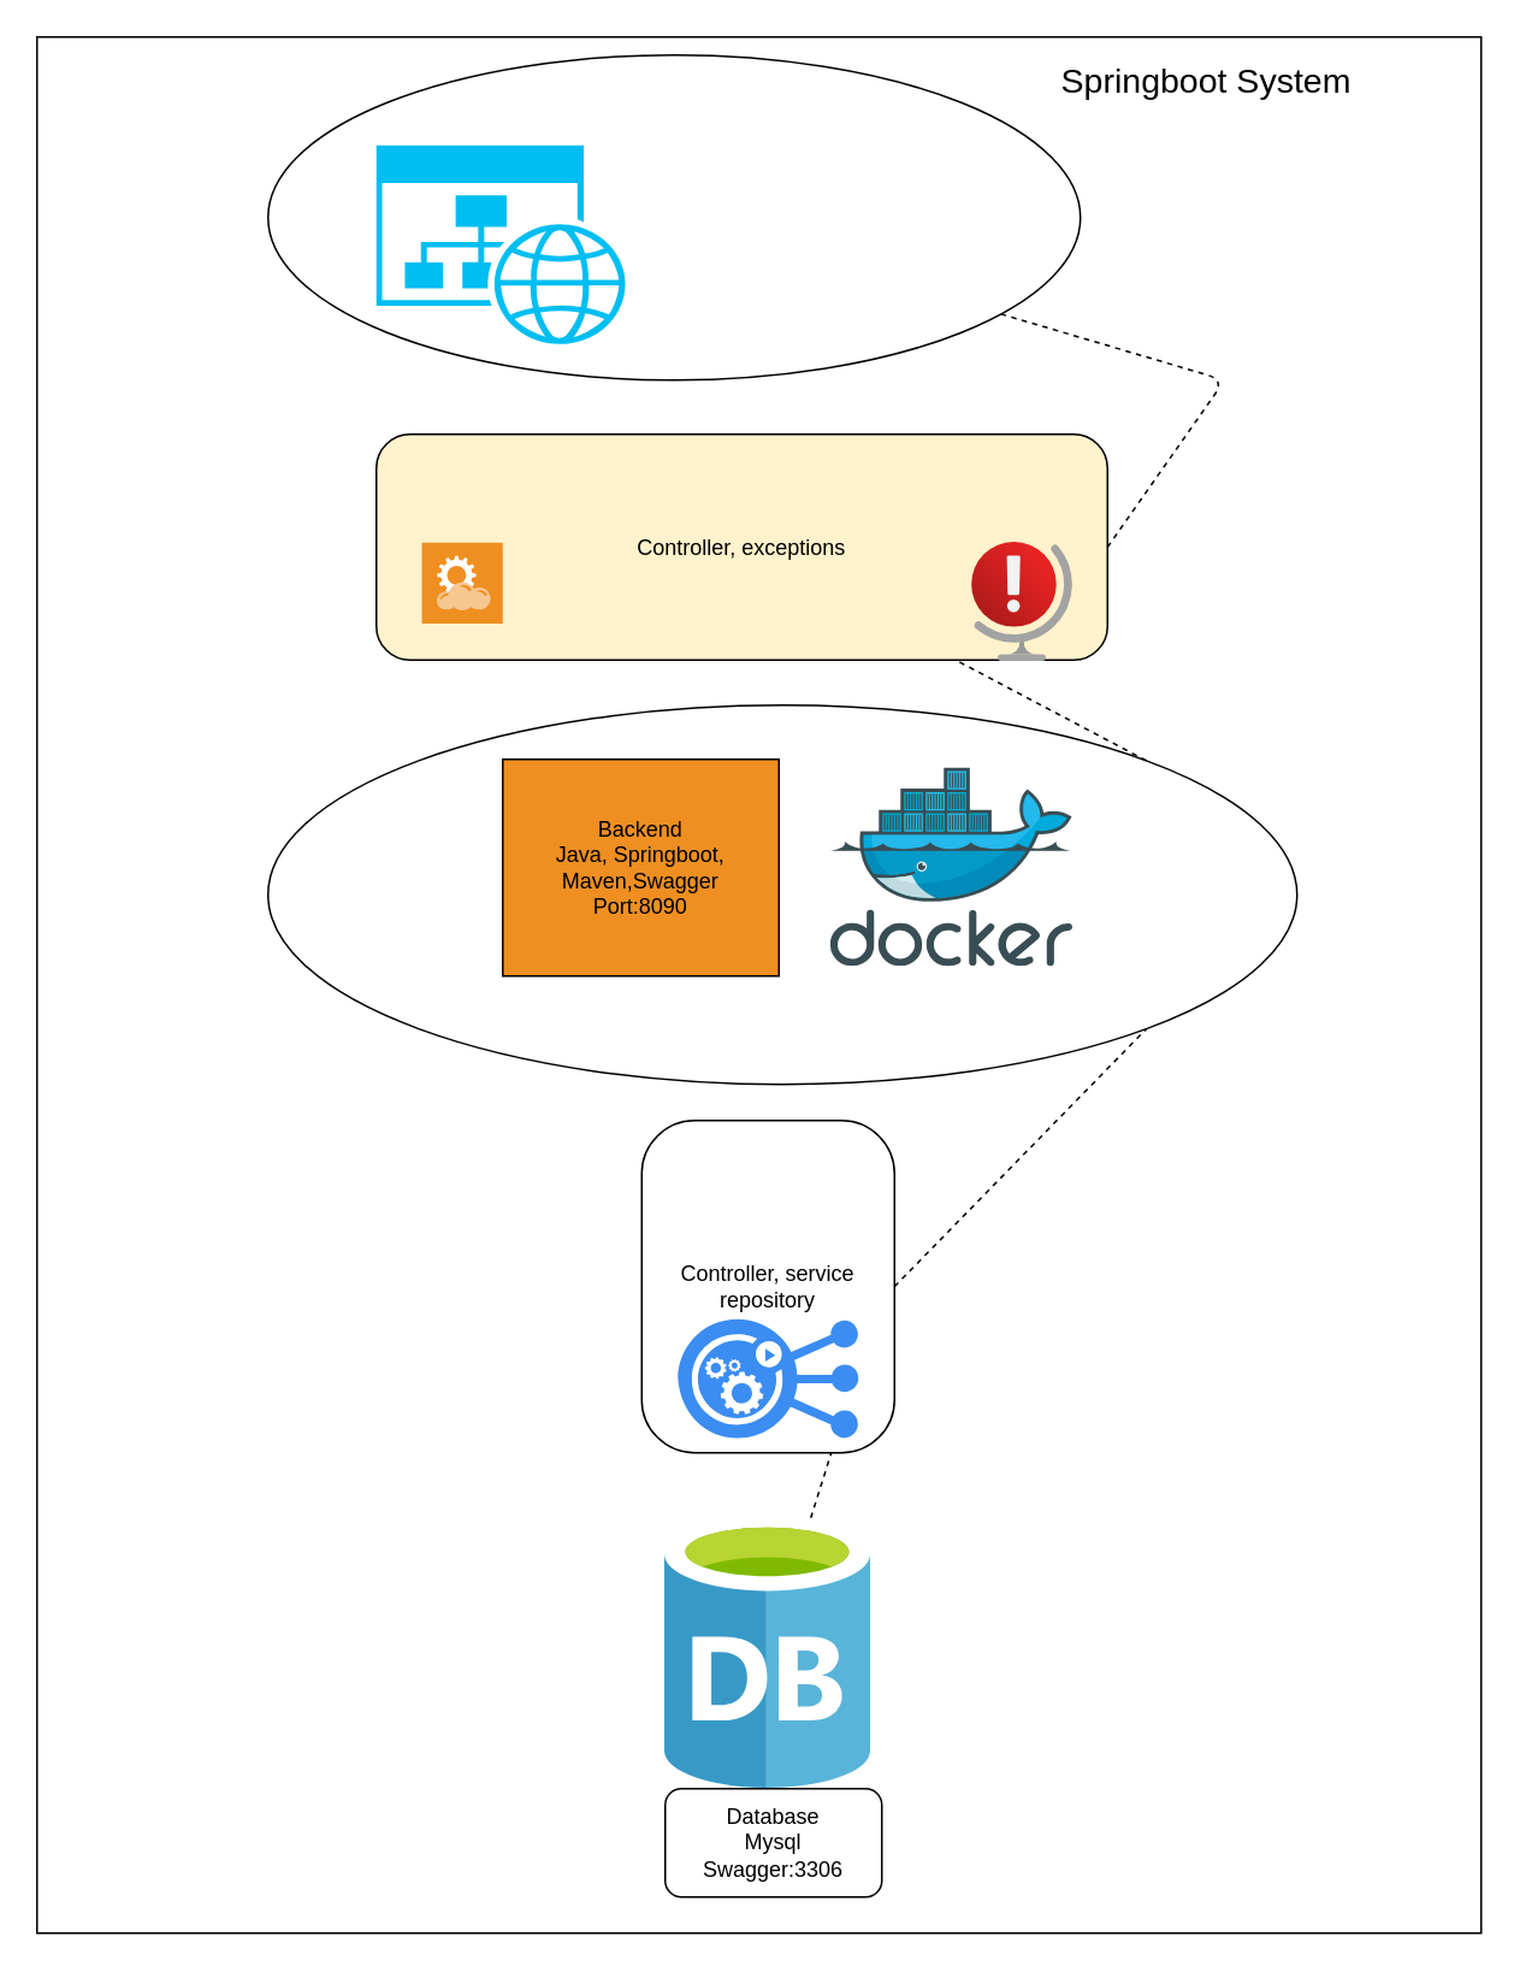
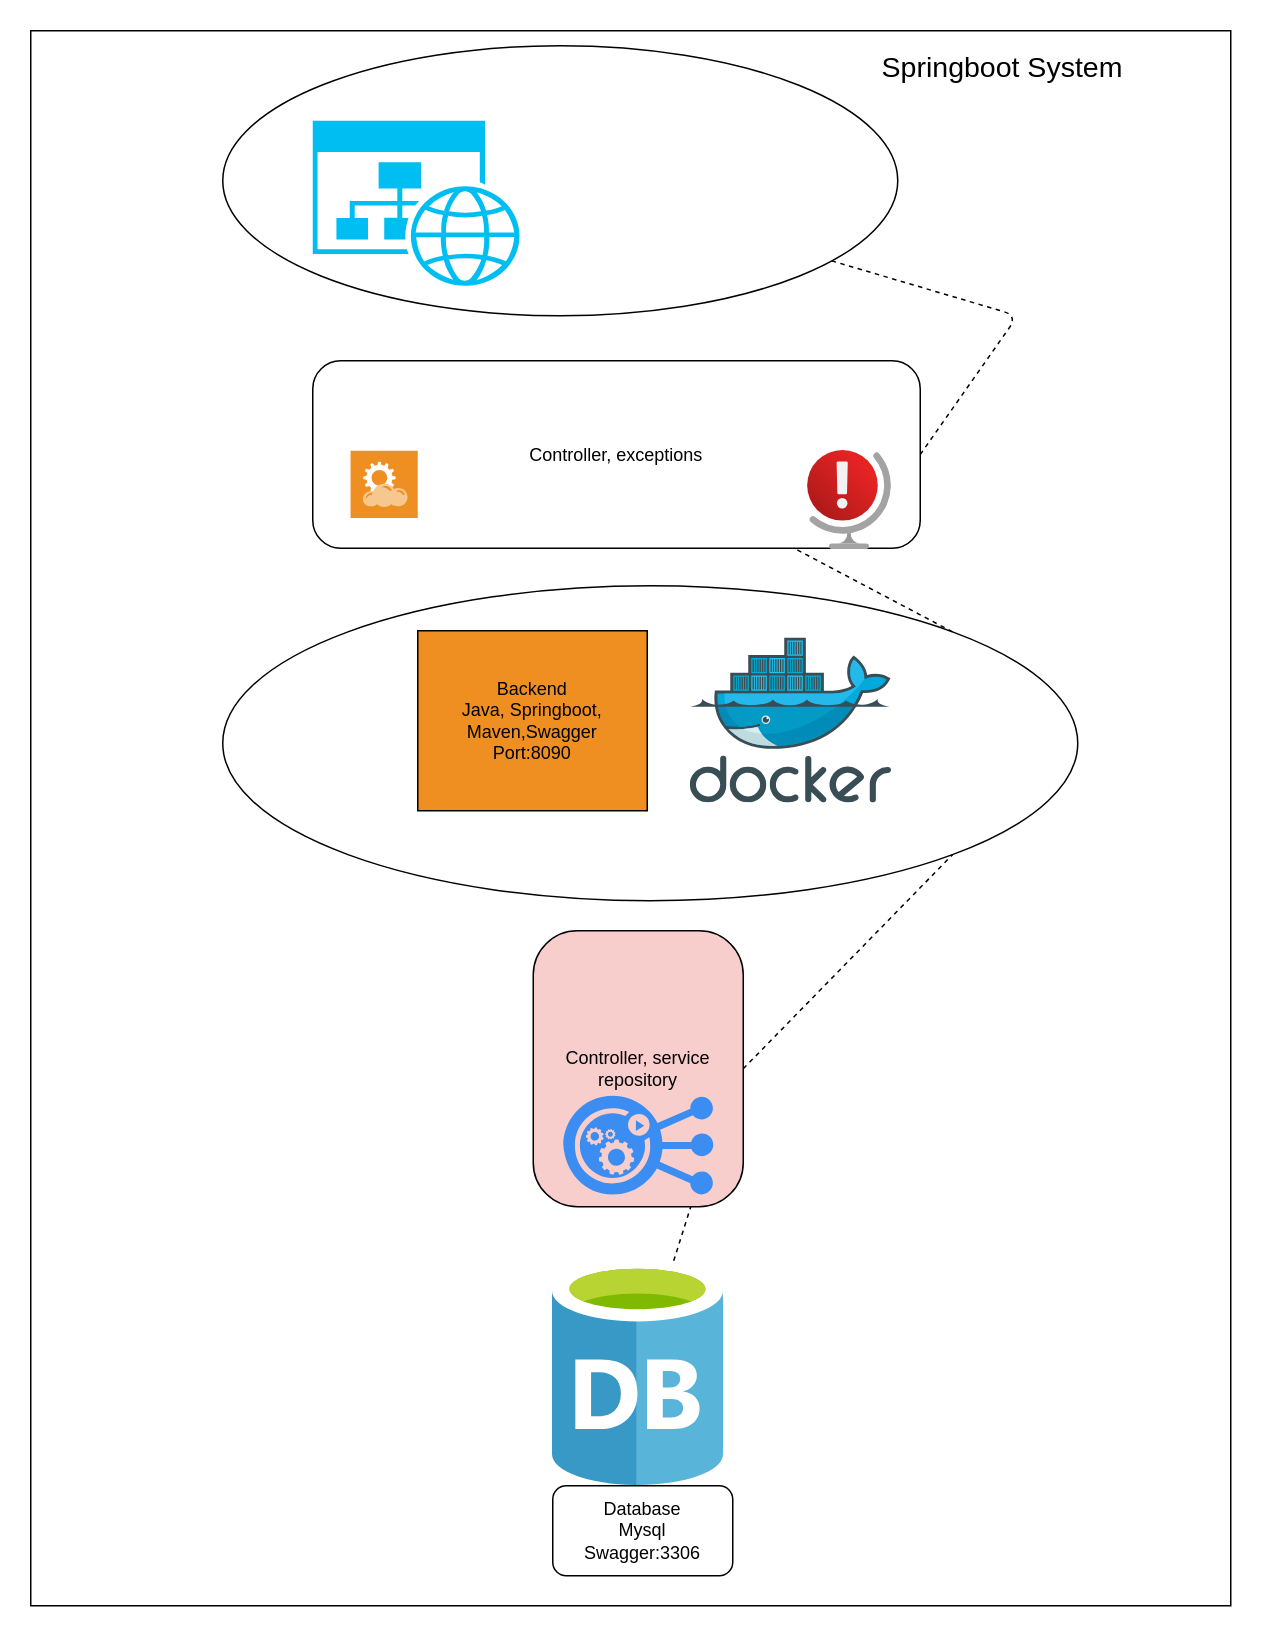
- <mxCell id="13" value="Controller, exceptions" style="rounded=1;whiteSpace=wrap;html=1;fontSize=12;fillColor=#fff2cc;" vertex="1" parent="1"><mxGeometry x="208" y="240" width="405" height="125" as="geometry" /></mxCell>
+ <mxCell id="13" value="Controller, exceptions" style="rounded=1;whiteSpace=wrap;html=1;fontSize=12;" vertex="1" parent="1"><mxGeometry x="208" y="240" width="405" height="125" as="geometry" /></mxCell>
- <mxCell id="11" value="Controller, service repository" style="rounded=1;whiteSpace=wrap;html=1;fontSize=12;arcSize=21;" vertex="1" parent="1"><mxGeometry x="355" y="620" width="140" height="184" as="geometry" /></mxCell>
+ <mxCell id="11" value="Controller, service repository" style="rounded=1;whiteSpace=wrap;html=1;fontSize=12;arcSize=21;fillColor=#f8cecc;" vertex="1" parent="1"><mxGeometry x="355" y="620" width="140" height="184" as="geometry" /></mxCell>
